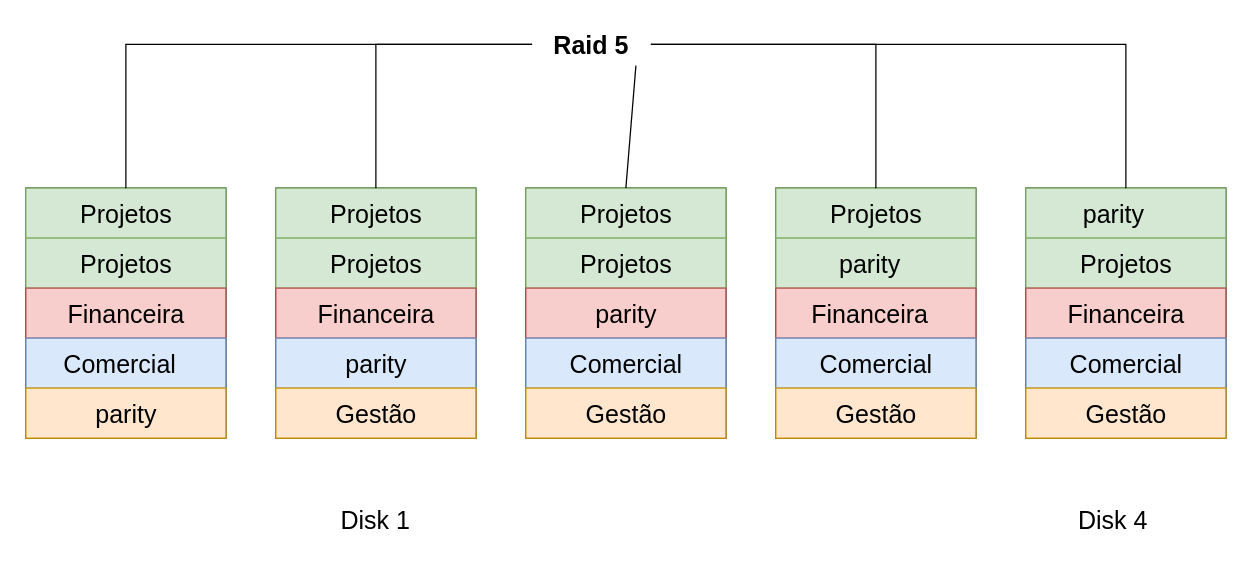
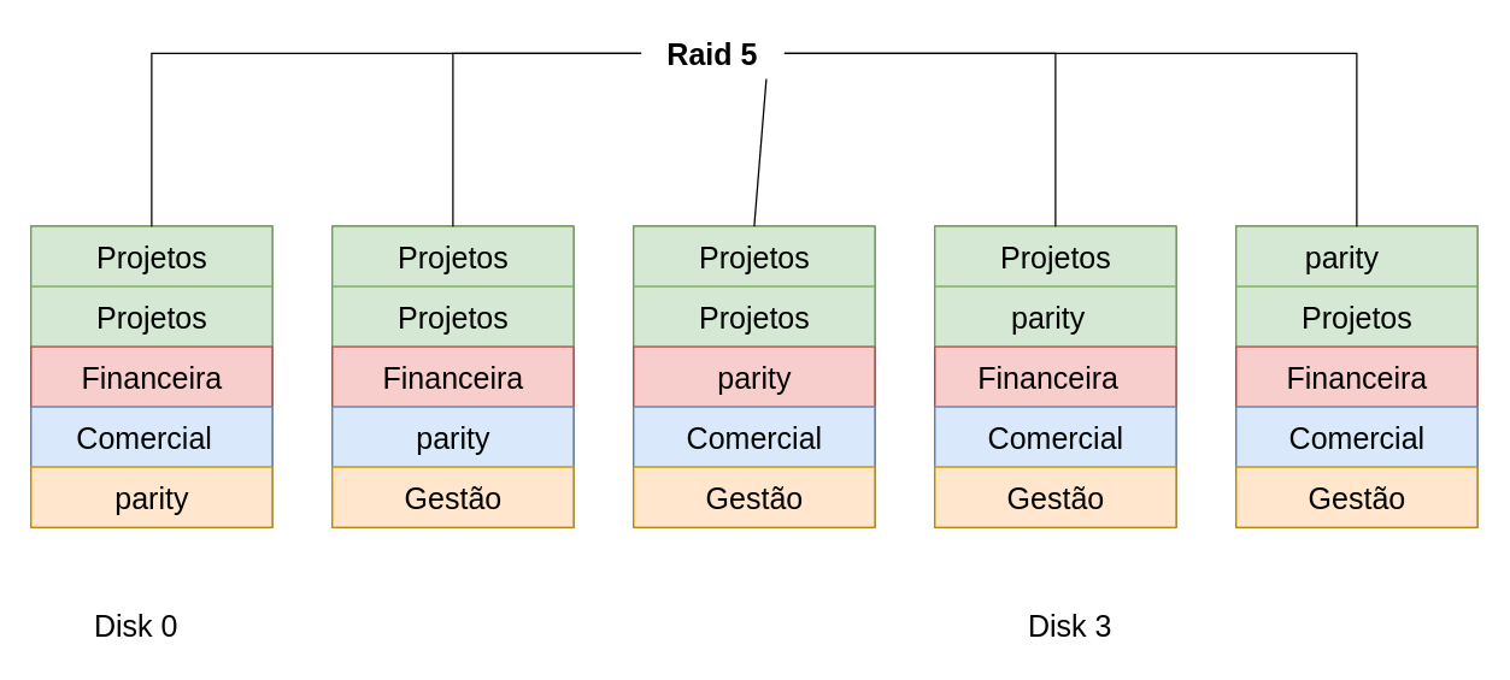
+ <mxCell id="8" value="Disk 0" style="text;html=1;strokeColor=none;fillColor=none;align=center;verticalAlign=middle;whiteSpace=wrap;rounded=0;fontSize=20;" parent="1" vertex="1"><mxGeometry x="60" y="400" width="60" height="30" as="geometry" /></mxCell>
- <mxCell id="9" value="Disk 1" style="text;html=1;strokeColor=none;fillColor=none;align=center;verticalAlign=middle;whiteSpace=wrap;rounded=0;fontSize=20;" parent="1" vertex="1"><mxGeometry x="270" y="400" width="60" height="30" as="geometry" /></mxCell>
+ <mxCell id="10" value="Disk 3" style="text;html=1;strokeColor=none;fillColor=none;align=center;verticalAlign=middle;whiteSpace=wrap;rounded=0;fontSize=20;" parent="1" vertex="1"><mxGeometry x="680" y="400" width="60" height="30" as="geometry" /></mxCell>
- <mxCell id="11" value="Disk 4" style="text;html=1;strokeColor=none;fillColor=none;align=center;verticalAlign=middle;whiteSpace=wrap;rounded=0;fontSize=20;" parent="1" vertex="1"><mxGeometry x="860" y="400" width="60" height="30" as="geometry" /></mxCell>
